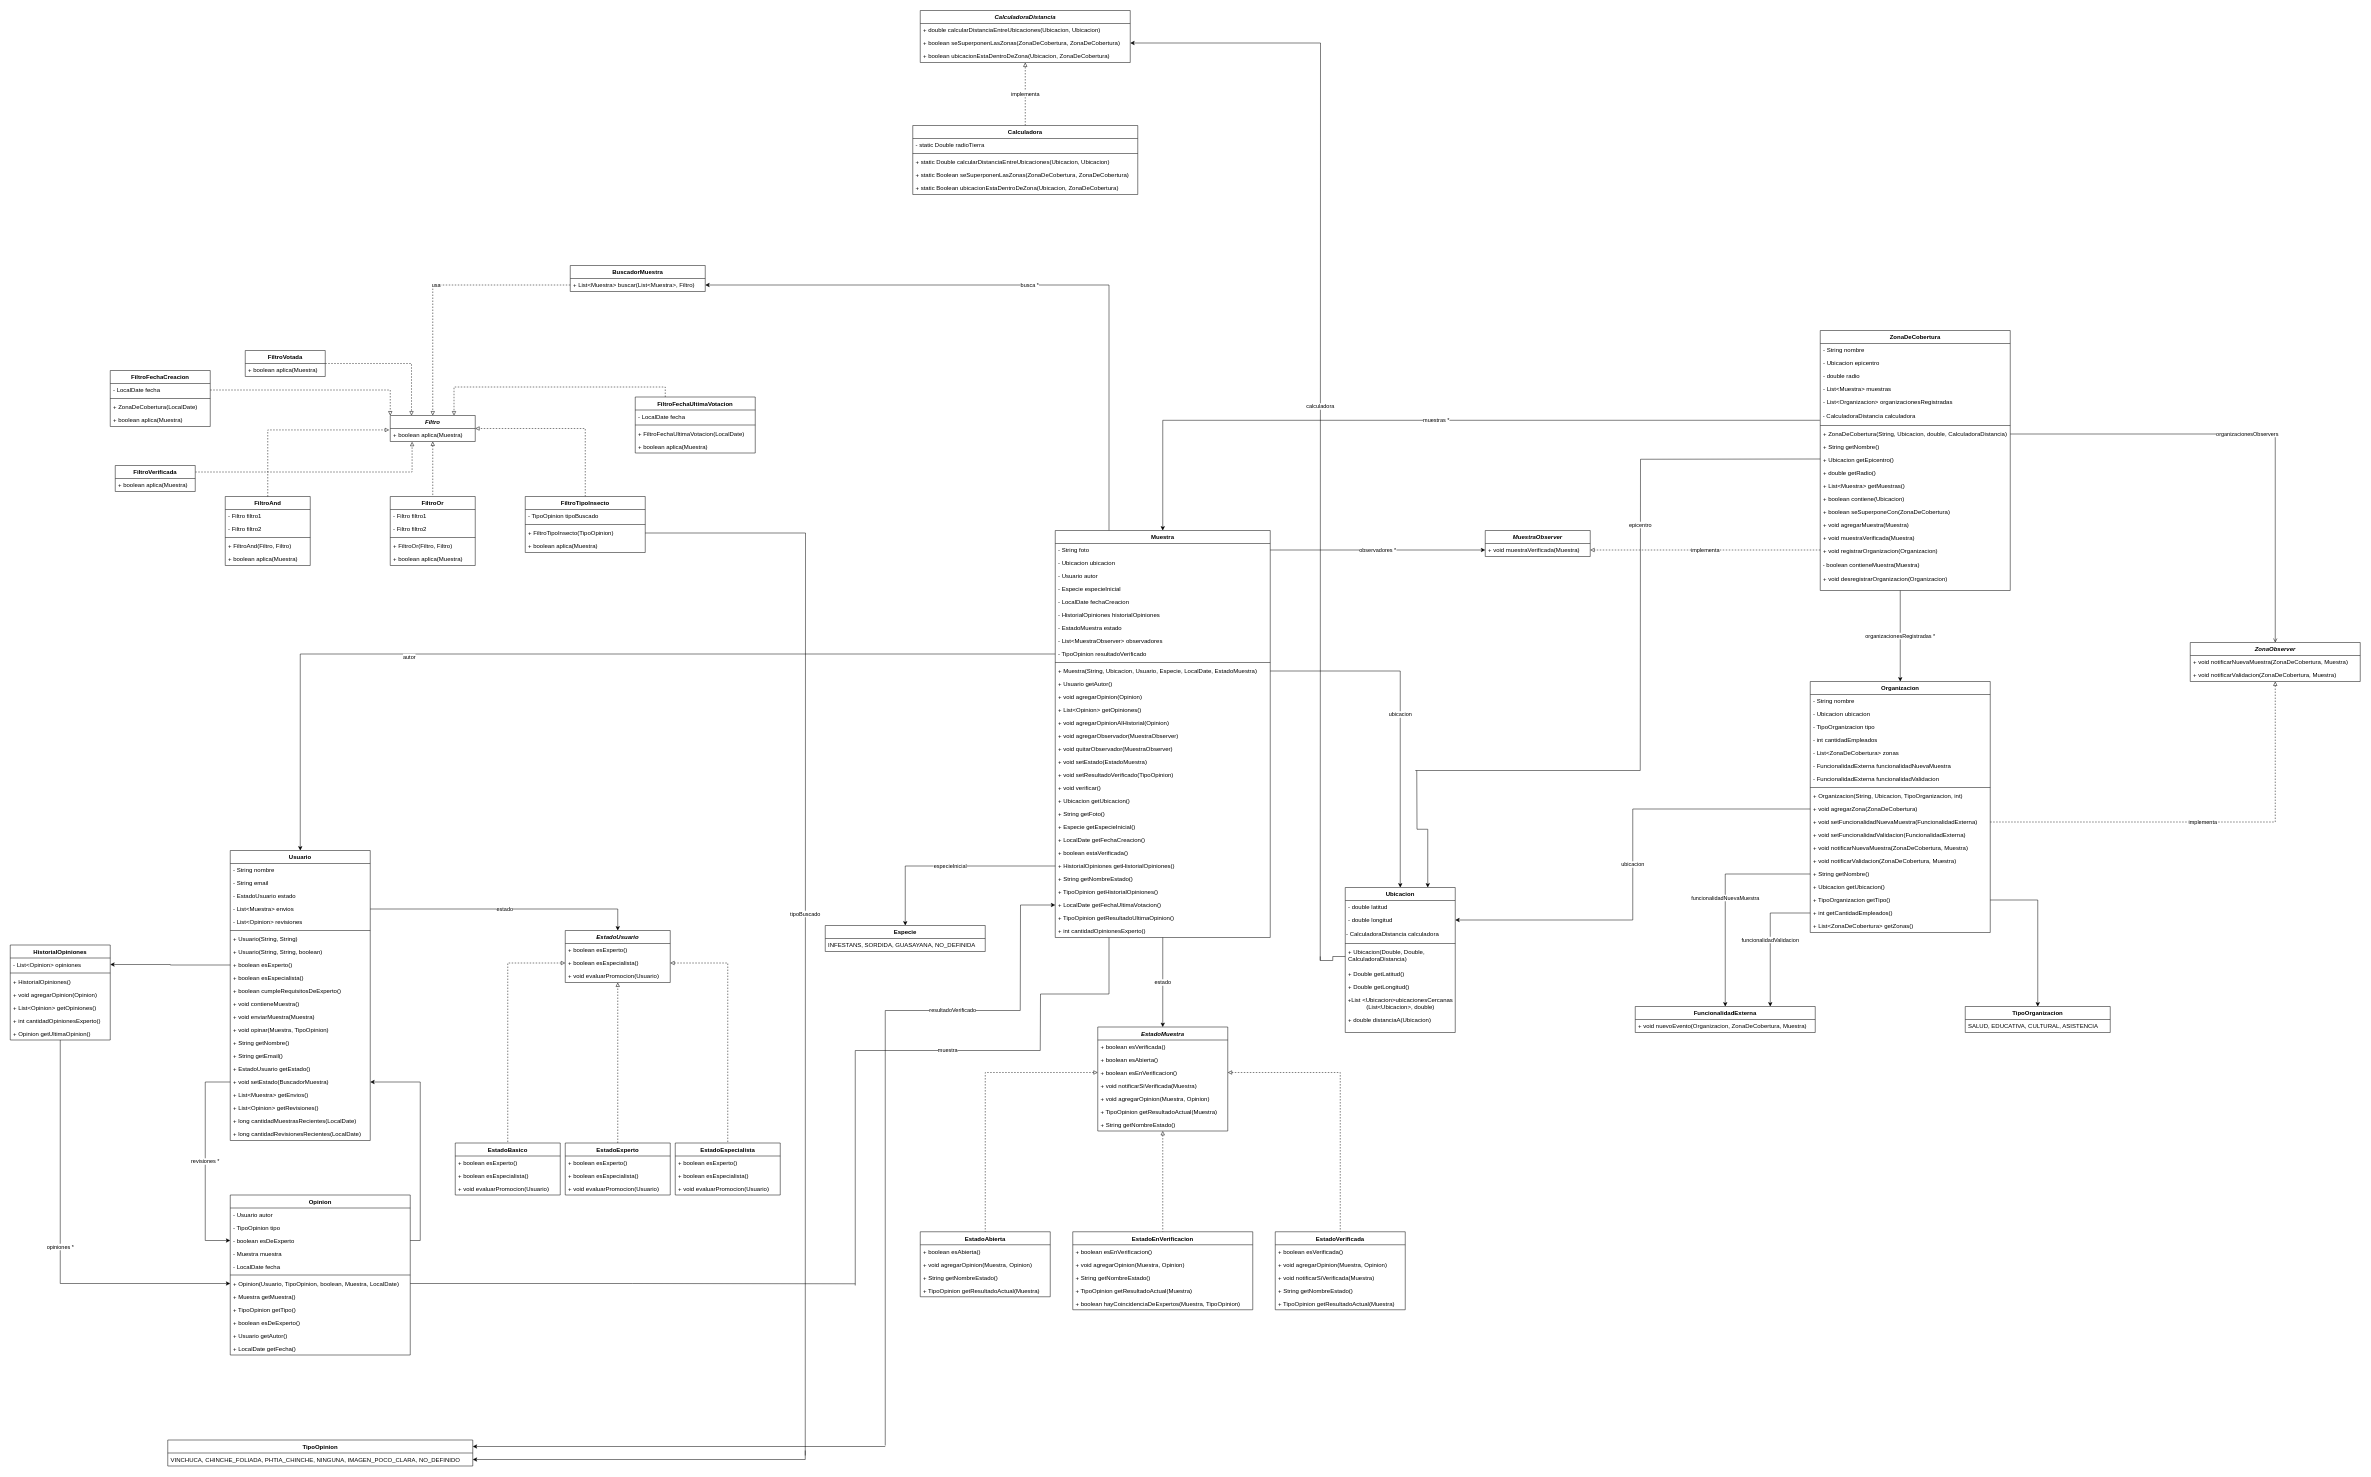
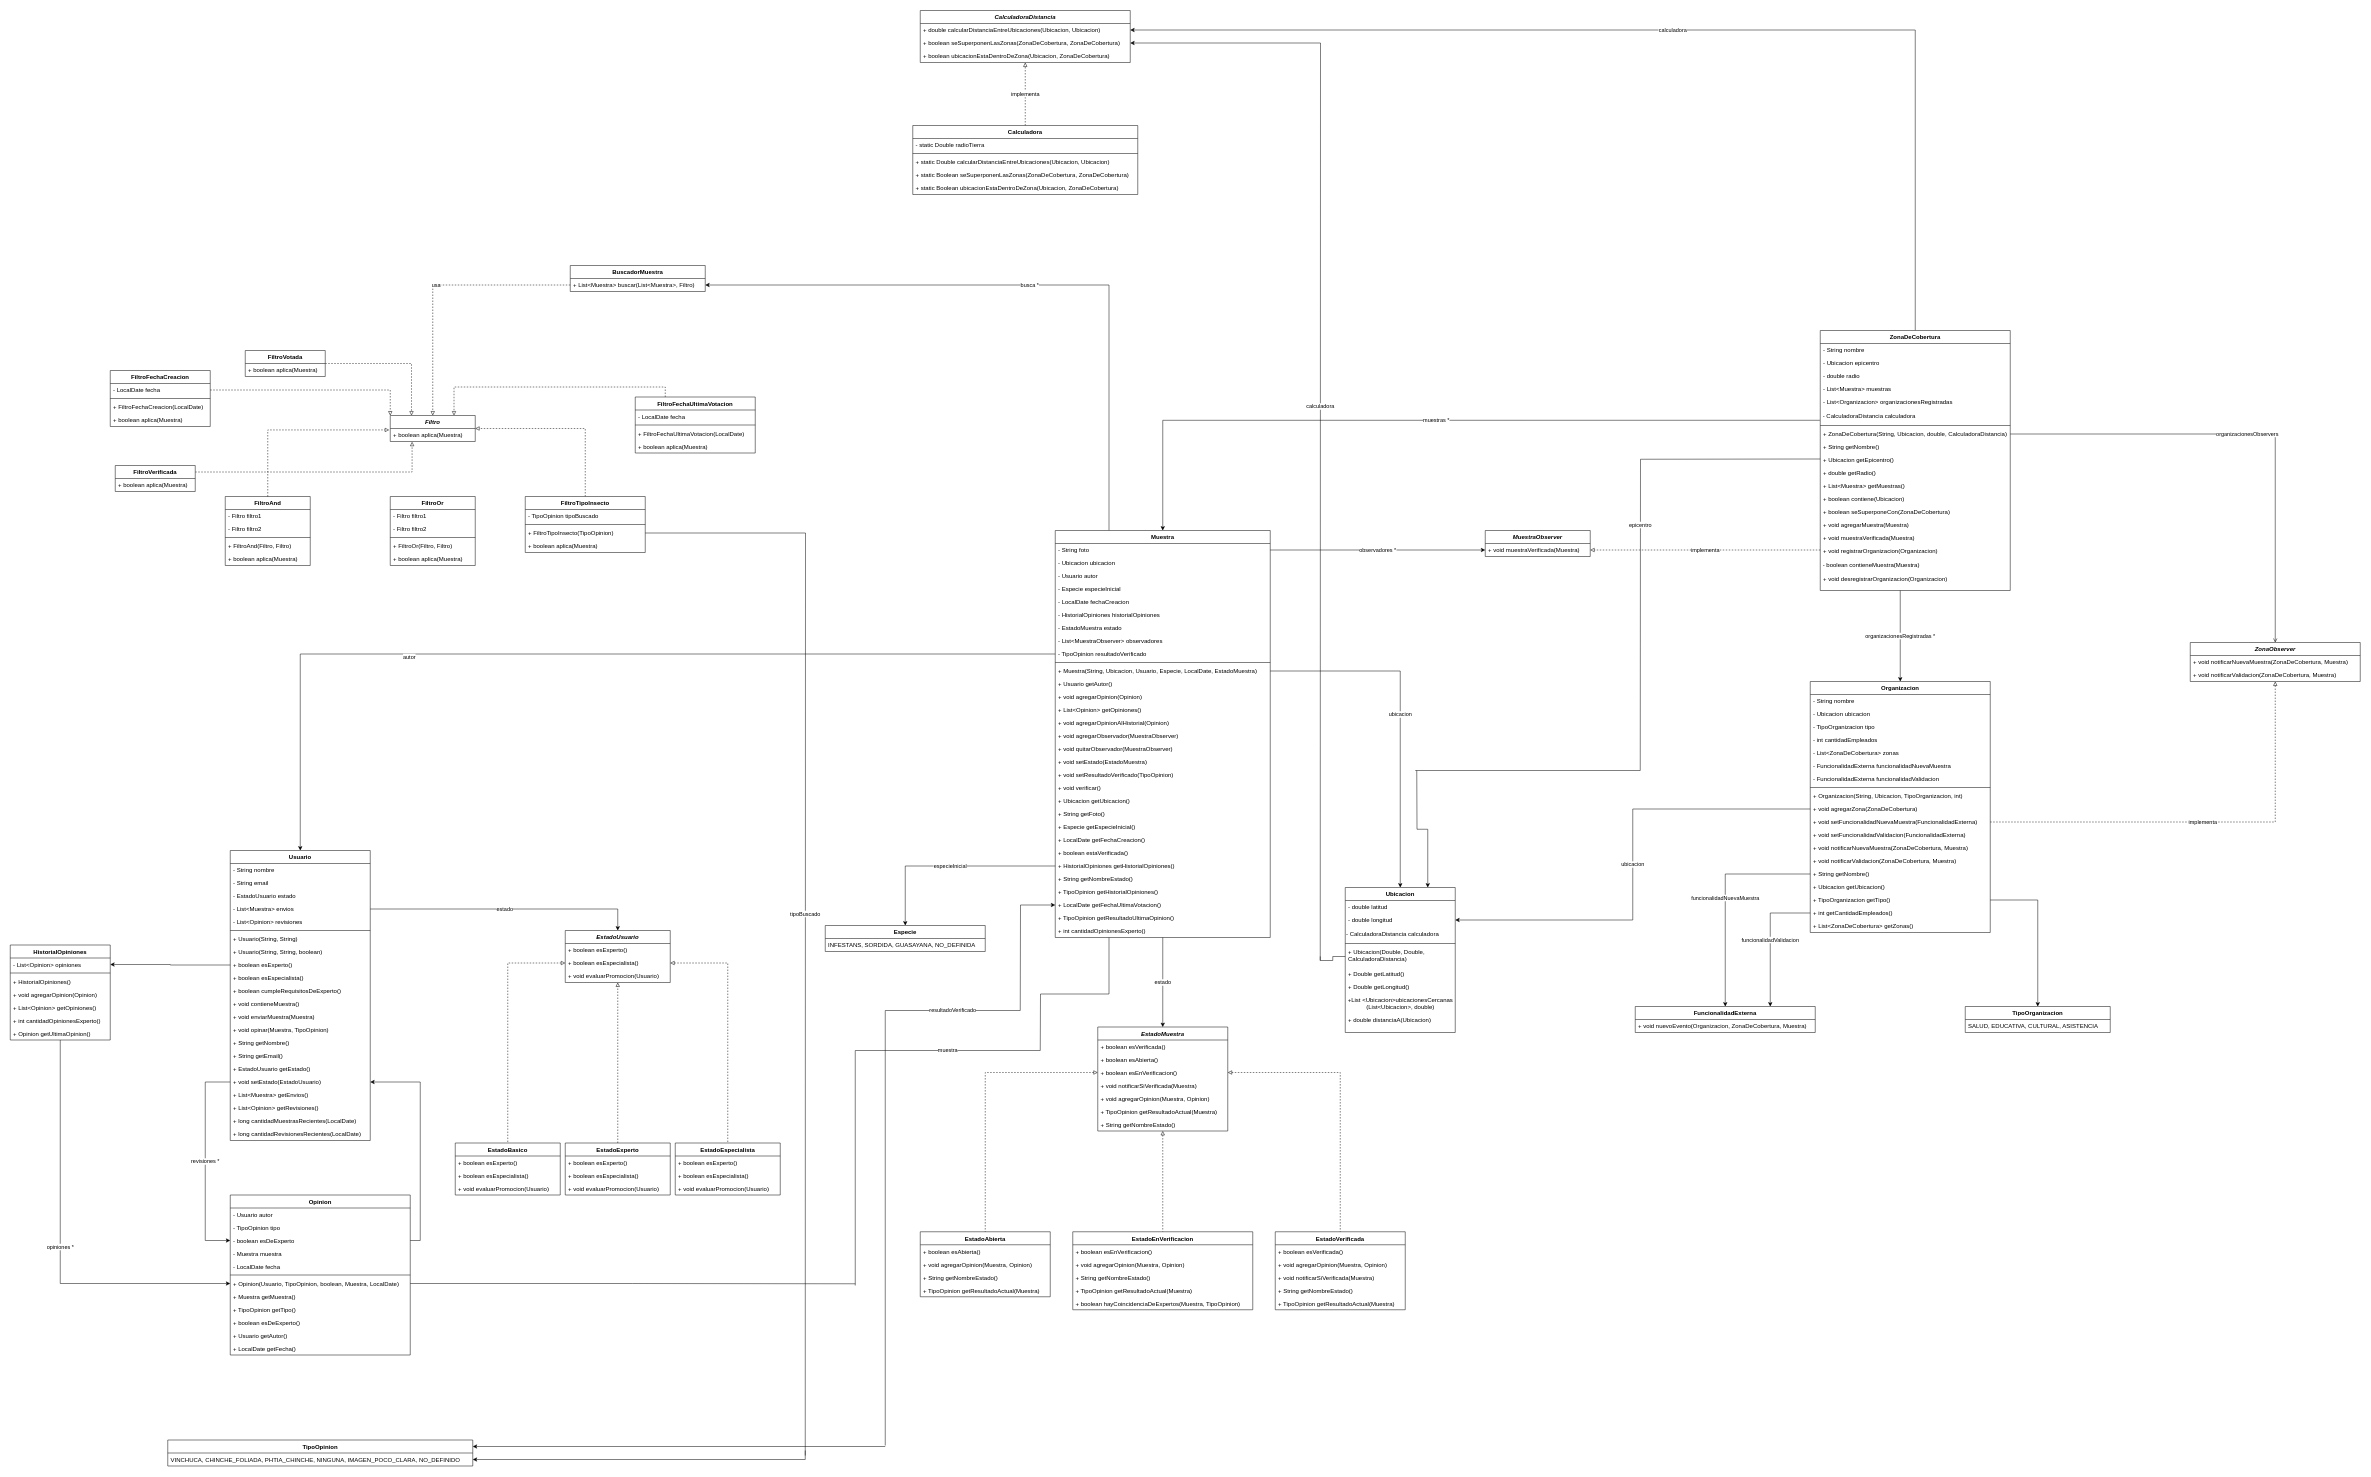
+ <mxCell id="256" value="calculadora" style="edgeStyle=orthogonalEdgeStyle;rounded=0;orthogonalLoop=1;jettySize=auto;html=1;exitX=0.5;exitY=0;exitDx=0;exitDy=0;entryX=1;entryY=0.5;entryDx=0;entryDy=0;" edge="1" parent="1" source="257" target="252"><mxGeometry relative="1" as="geometry" /></mxCell>
- <mxCell id="236" value="+ ZonaDeCobertura(LocalDate)" style="text;strokeColor=none;fillColor=none;align=left;verticalAlign=top;spacingLeft=4;spacingRight=4;overflow=hidden;rotatable=0;points=[[0,0.5],[1,0.5]];portConstraint=eastwest;" parent="233" vertex="1"><mxGeometry y="60" width="200" height="26" as="geometry" /></mxCell>
+ <mxCell id="236" value="+ FiltroFechaCreacion(LocalDate)" style="text;strokeColor=none;fillColor=none;align=left;verticalAlign=top;spacingLeft=4;spacingRight=4;overflow=hidden;rotatable=0;points=[[0,0.5],[1,0.5]];portConstraint=eastwest;" parent="233" vertex="1"><mxGeometry y="60" width="200" height="26" as="geometry" /></mxCell>
- <mxCell id="154" style="edgeStyle=orthogonalEdgeStyle;rounded=0;orthogonalLoop=1;jettySize=auto;html=1;exitX=0.5;exitY=1;exitDx=0;exitDy=0;entryX=0.5;entryY=0;entryDx=0;entryDy=0;dashed=1;endArrow=none;startFill=0;startArrow=block;" parent="1" source="155" target="163" edge="1"><mxGeometry relative="1" as="geometry" /></mxCell>
- <mxCell id="96" value="+ void setEstado(BuscadorMuestra)" style="text;strokeColor=none;fillColor=none;align=left;verticalAlign=top;spacingLeft=4;spacingRight=4;overflow=hidden;rotatable=0;points=[[0,0.5],[1,0.5]];portConstraint=eastwest;" parent="78" vertex="1"><mxGeometry y="450" width="280" height="26" as="geometry" /></mxCell>
+ <mxCell id="96" value="+ void setEstado(EstadoUsuario)" style="text;strokeColor=none;fillColor=none;align=left;verticalAlign=top;spacingLeft=4;spacingRight=4;overflow=hidden;rotatable=0;points=[[0,0.5],[1,0.5]];portConstraint=eastwest;" parent="78" vertex="1"><mxGeometry y="450" width="280" height="26" as="geometry" /></mxCell>
